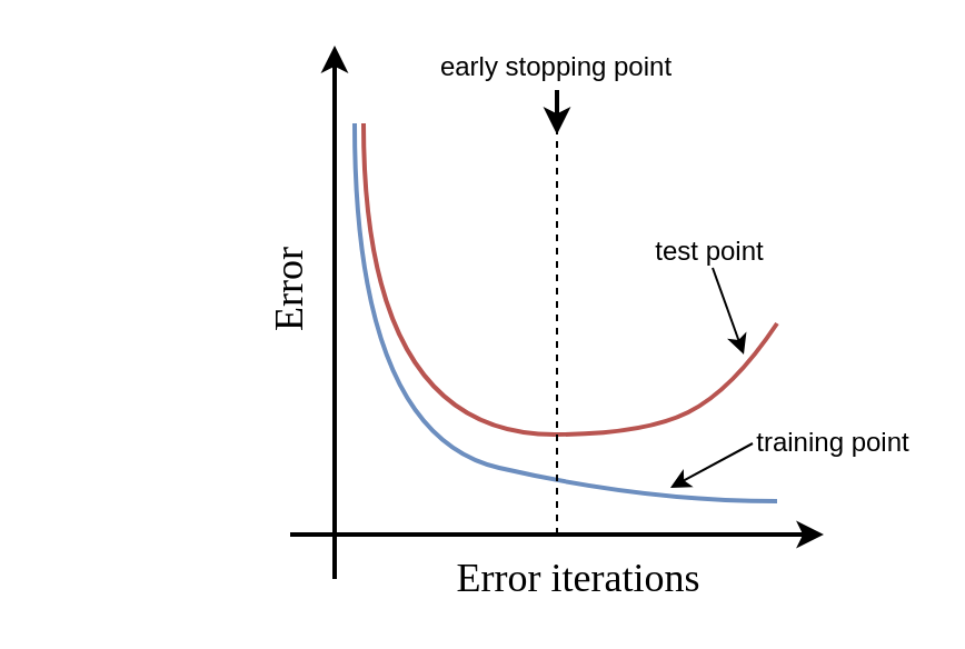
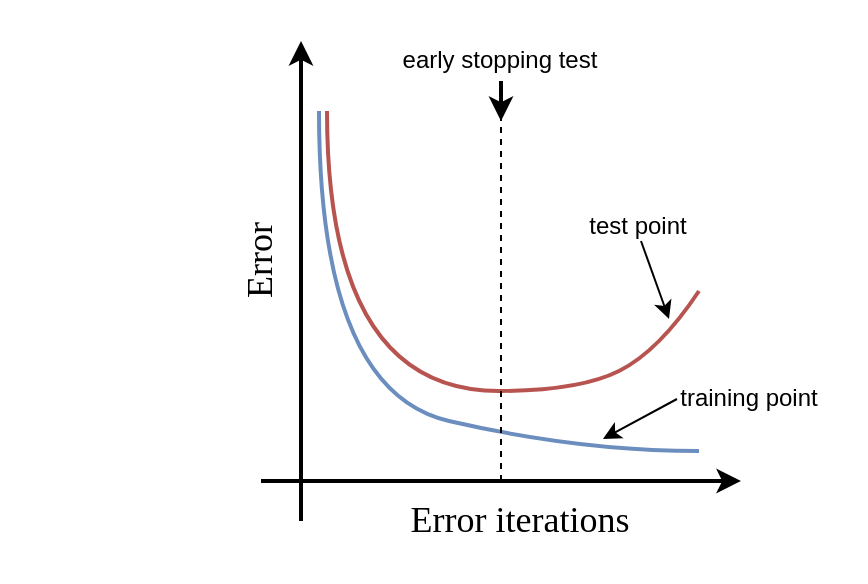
- <mxCell id="14" value="early stopping point" style="text;html=1;strokeColor=none;fillColor=none;align=center;verticalAlign=middle;whiteSpace=wrap;rounded=0;" vertex="1" parent="1"><mxGeometry x="190" y="20" width="120" height="20" as="geometry" /></mxCell>
+ <mxCell id="14" value="early stopping test" style="text;html=1;strokeColor=none;fillColor=none;align=center;verticalAlign=middle;whiteSpace=wrap;rounded=0;" vertex="1" parent="1"><mxGeometry x="190" y="20" width="120" height="20" as="geometry" /></mxCell>
